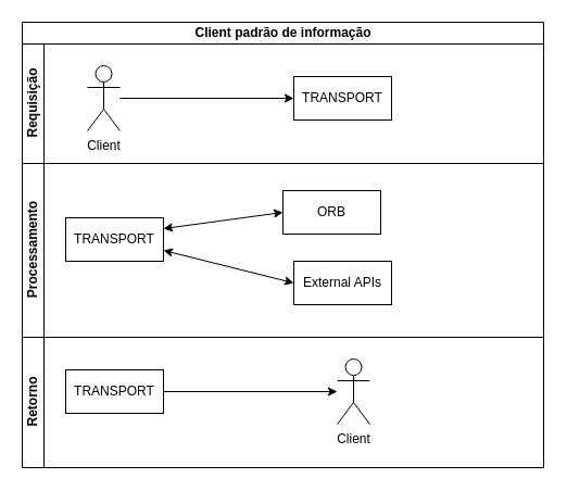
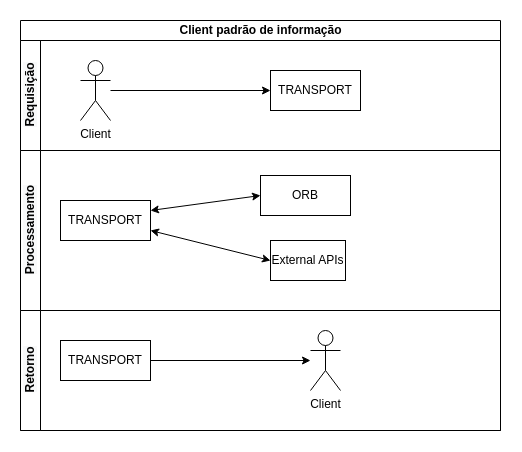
- <mxCell id="11" value="External APIs" style="rounded=0;whiteSpace=wrap;html=1;" vertex="1" parent="7"><mxGeometry x="250" y="90" width="90" height="40" as="geometry" /></mxCell>
+ <mxCell id="11" value="External APIs" style="rounded=0;whiteSpace=wrap;html=1;" vertex="1" parent="7"><mxGeometry x="250" y="90" width="75" height="40" as="geometry" /></mxCell>
